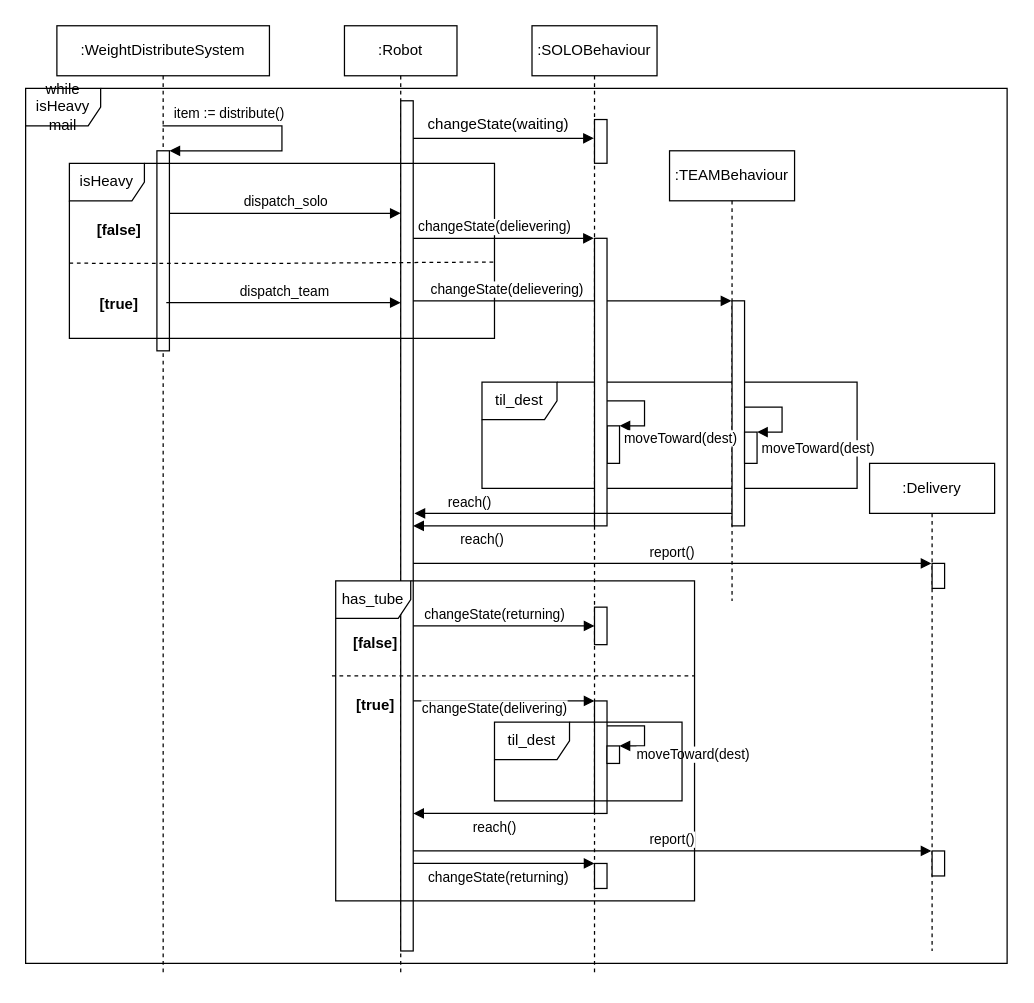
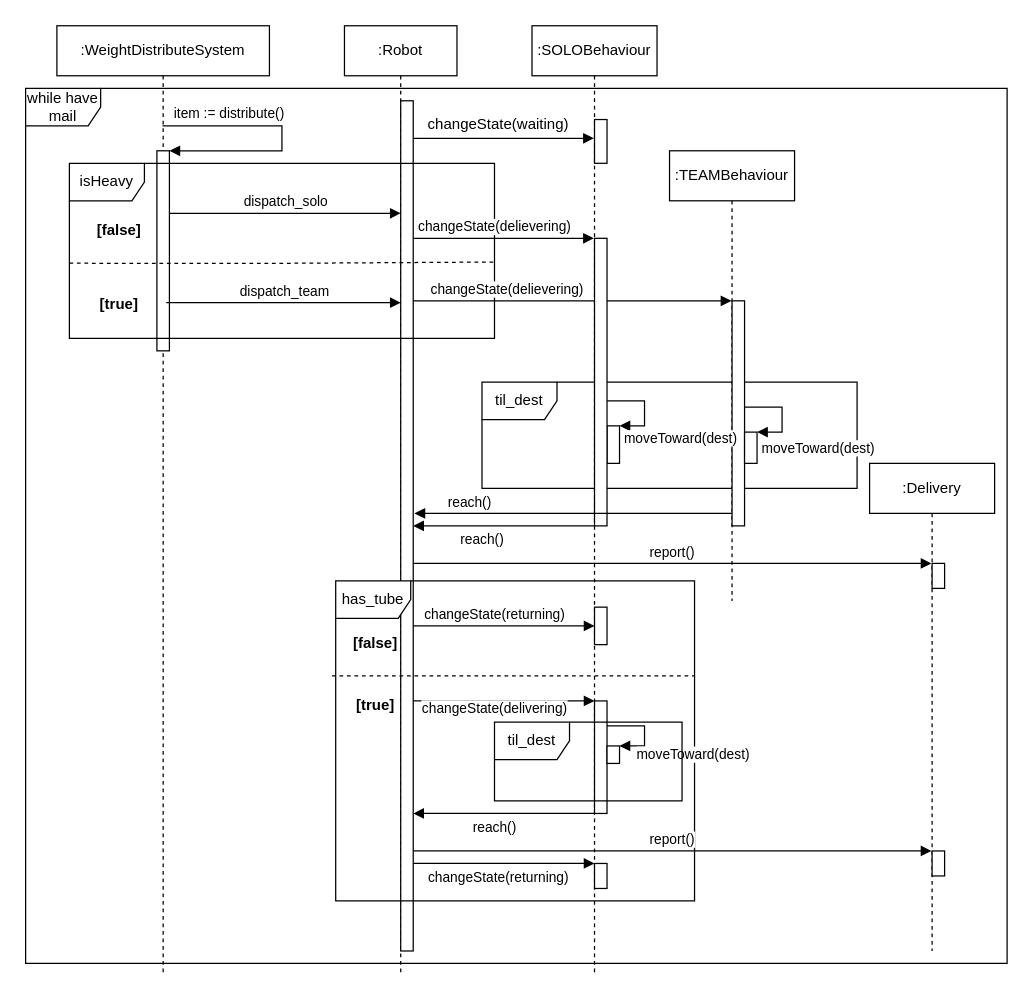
- <mxCell id="48" value="while isHeavy mail" style="shape=umlFrame;whiteSpace=wrap;html=1;" vertex="1" parent="1"><mxGeometry x="20" y="70" width="785" height="700" as="geometry" /></mxCell>
+ <mxCell id="48" value="while have mail" style="shape=umlFrame;whiteSpace=wrap;html=1;" vertex="1" parent="1"><mxGeometry x="20" y="70" width="785" height="700" as="geometry" /></mxCell>
